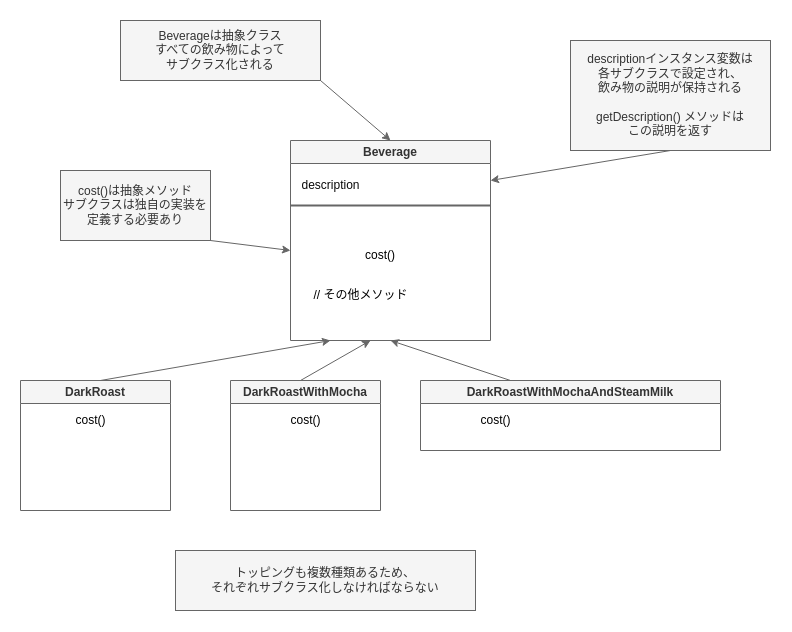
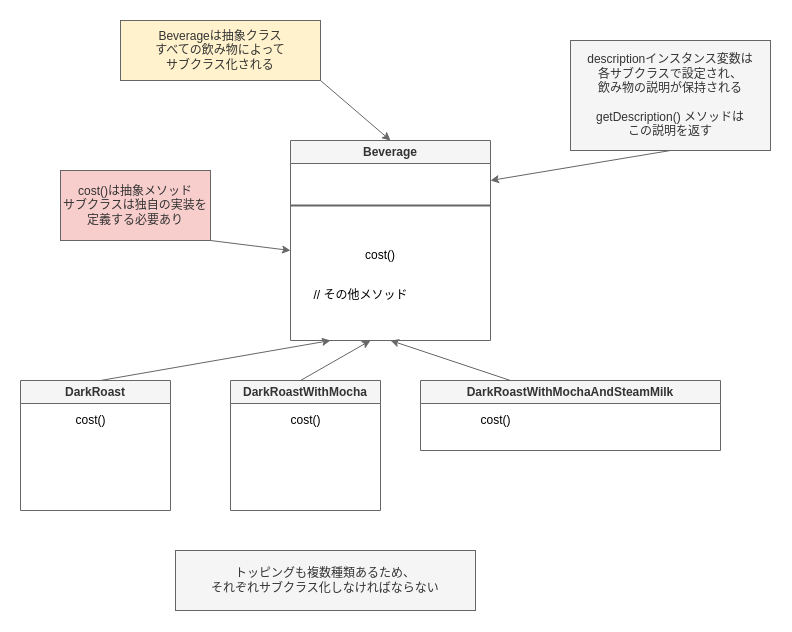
- <mxCell id="8" value="Beverageは抽象クラス&lt;br&gt;すべての飲み物によって&lt;br&gt;サブクラス化される" style="rounded=0;whiteSpace=wrap;html=1;fillColor=#f5f5f5;align=center;fontColor=#333333;strokeColor=#666666;" vertex="1" parent="1"><mxGeometry x="120" y="20" width="200" height="60" as="geometry" /></mxCell>
+ <mxCell id="8" value="Beverageは抽象クラス&lt;br&gt;すべての飲み物によって&lt;br&gt;サブクラス化される" style="rounded=0;whiteSpace=wrap;html=1;fillColor=#fff2cc;align=center;fontColor=#333333;strokeColor=#666666;" vertex="1" parent="1"><mxGeometry x="120" y="20" width="200" height="60" as="geometry" /></mxCell>
- <mxCell id="3" value="description" style="text;html=1;align=center;verticalAlign=middle;resizable=0;points=[];autosize=1;fontColor=#0a0a0a;" vertex="1" parent="2"><mxGeometry y="30" width="80" height="30" as="geometry" /></mxCell>
- <mxCell id="13" value="cost()は抽象メソッド&lt;br&gt;サブクラスは独自の実装を定義する必要あり" style="rounded=0;whiteSpace=wrap;html=1;fillColor=#f5f5f5;fontColor=#333333;strokeColor=#666666;" vertex="1" parent="1"><mxGeometry x="60" y="170" width="150" height="70" as="geometry" /></mxCell>
+ <mxCell id="13" value="cost()は抽象メソッド&lt;br&gt;サブクラスは独自の実装を定義する必要あり" style="rounded=0;whiteSpace=wrap;html=1;fillColor=#f8cecc;fontColor=#333333;strokeColor=#666666;" vertex="1" parent="1"><mxGeometry x="60" y="170" width="150" height="70" as="geometry" /></mxCell>
